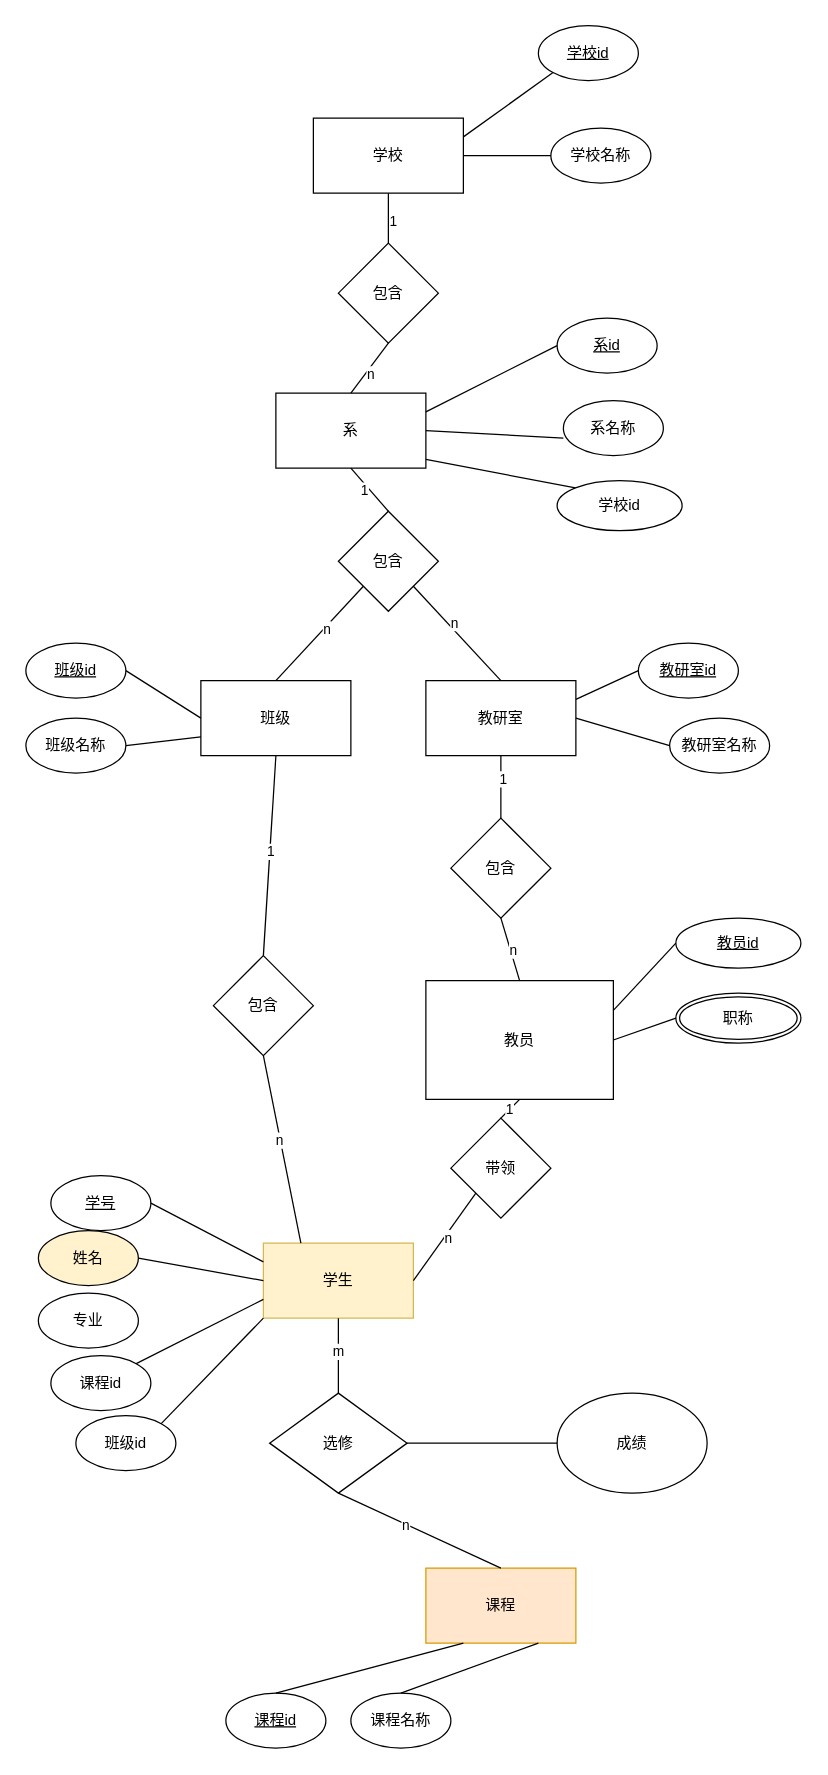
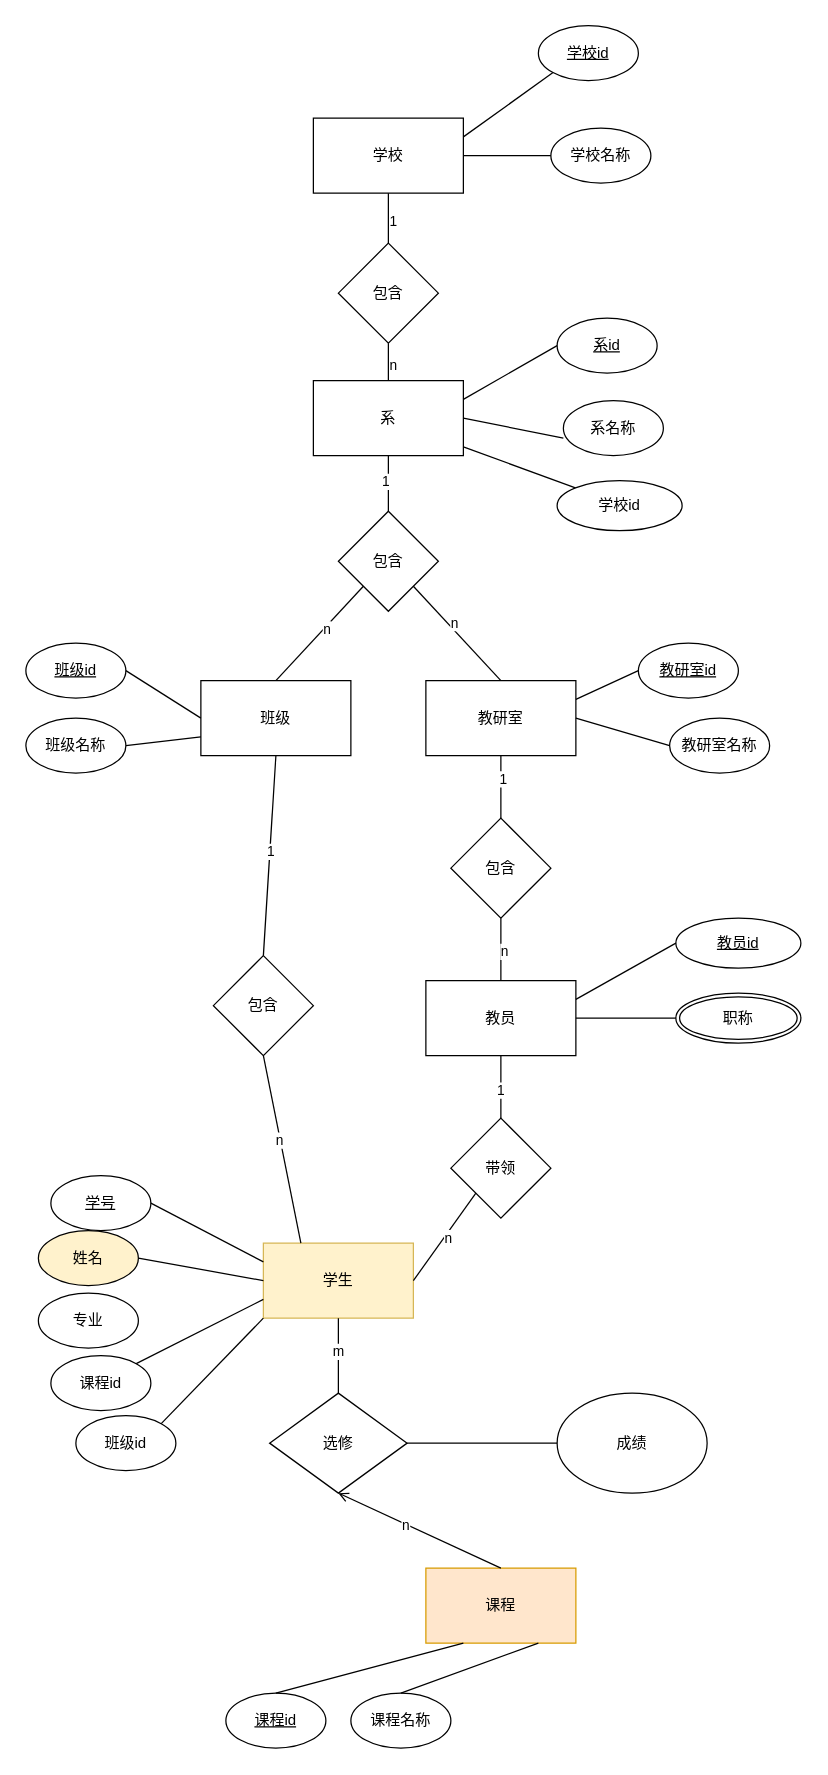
- <mxCell id="11" value="系" style="rounded=0;whiteSpace=wrap;html=1;" vertex="1" parent="1"><mxGeometry x="220" y="314" width="120" height="60" as="geometry" /></mxCell>
+ <mxCell id="11" value="系" style="rounded=0;whiteSpace=wrap;html=1;" vertex="1" parent="1"><mxGeometry x="250" y="304" width="120" height="60" as="geometry" /></mxCell>
- <mxCell id="10" value="教员" style="rounded=0;whiteSpace=wrap;html=1;" vertex="1" parent="1"><mxGeometry x="340" y="784" width="150" height="95" as="geometry" /></mxCell>
+ <mxCell id="10" value="教员" style="rounded=0;whiteSpace=wrap;html=1;" vertex="1" parent="1"><mxGeometry x="340" y="784" width="120" height="60" as="geometry" /></mxCell>
- <mxCell id="31" value="" style="endArrow=none;html=1;rounded=0;entryX=0.5;entryY=1;entryDx=0;entryDy=0;exitX=0.5;exitY=0;exitDx=0;exitDy=0;" edge="1" parent="1" source="2" target="4"><mxGeometry width="50" height="50" relative="1" as="geometry"><mxPoint x="120" y="1234" as="sourcePoint" /><mxPoint x="170" y="1184" as="targetPoint" /></mxGeometry></mxCell>
+ <mxCell id="31" value="" style="endArrow=open;html=1;rounded=0;entryX=0.5;entryY=1;entryDx=0;entryDy=0;exitX=0.5;exitY=0;exitDx=0;exitDy=0;" edge="1" parent="1" source="2" target="4"><mxGeometry width="50" height="50" relative="1" as="geometry"><mxPoint x="120" y="1234" as="sourcePoint" /><mxPoint x="170" y="1184" as="targetPoint" /></mxGeometry></mxCell>
